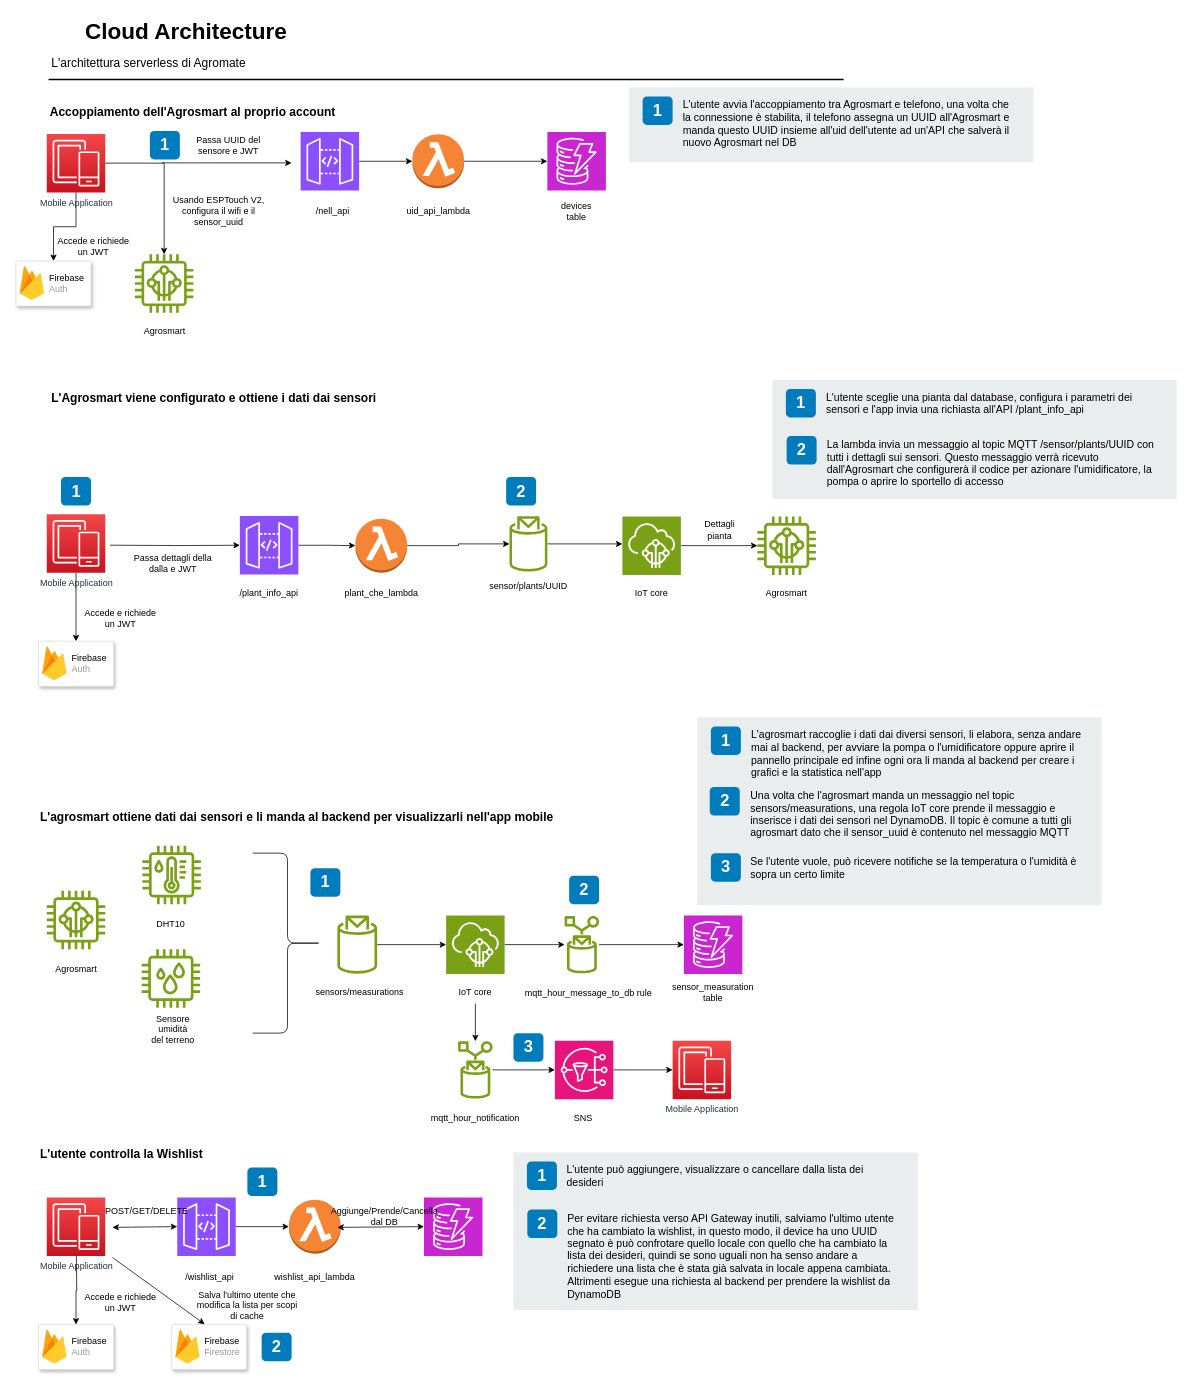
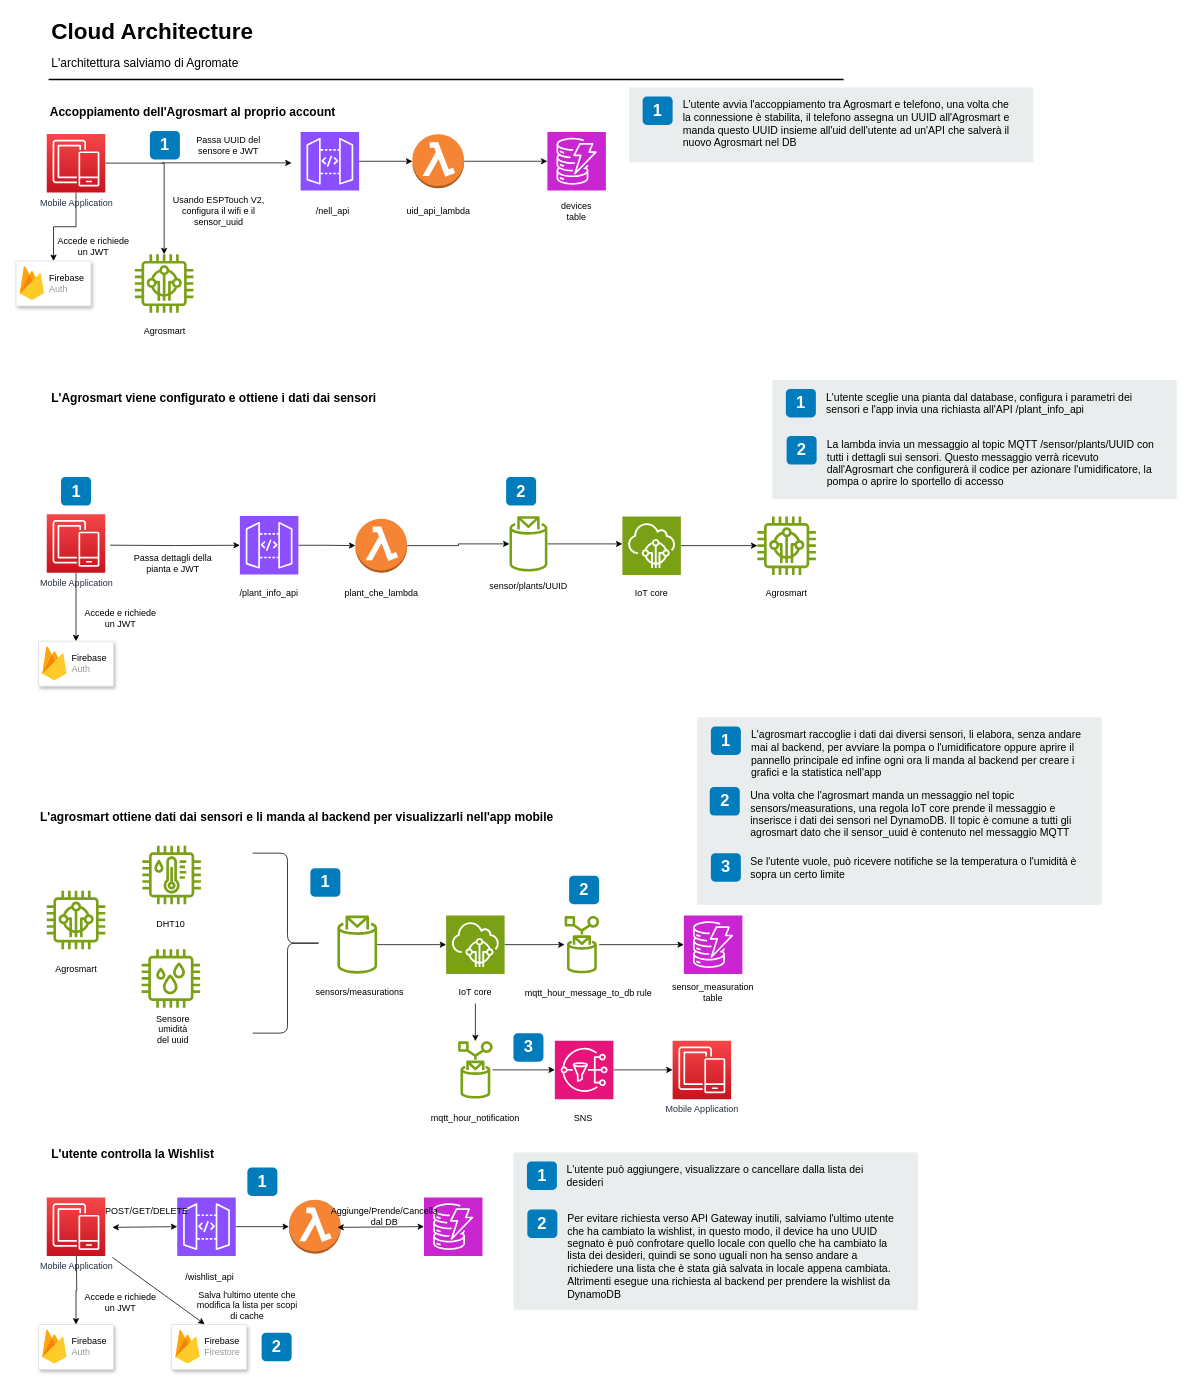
- <mxCell id="6" value="Cloud Architecture" style="text;html=1;resizable=0;points=[];autosize=1;align=left;verticalAlign=top;spacingTop=-4;fontSize=30;fontStyle=1" parent="1" vertex="1"><mxGeometry x="110.5" y="20.5" width="290" height="40" as="geometry" /></mxCell>
+ <mxCell id="6" value="Cloud Architecture" style="text;html=1;resizable=0;points=[];autosize=1;align=left;verticalAlign=top;spacingTop=-4;fontSize=30;fontStyle=1" parent="1" vertex="1"><mxGeometry x="65.5" y="20.5" width="290" height="40" as="geometry" /></mxCell>
- <mxCell id="7" value="L'architettura serverless di Agromate" style="text;html=1;resizable=0;points=[];autosize=1;align=left;verticalAlign=top;spacingTop=-4;fontSize=16;" parent="1" vertex="1"><mxGeometry x="65.5" y="70.5" width="280" height="30" as="geometry" /></mxCell>
+ <mxCell id="7" value="L'architettura salviamo di Agromate" style="text;html=1;resizable=0;points=[];autosize=1;align=left;verticalAlign=top;spacingTop=-4;fontSize=16;" parent="1" vertex="1"><mxGeometry x="65.5" y="70.5" width="280" height="30" as="geometry" /></mxCell>
- <mxCell id="58" value="Dettagli pianta" style="text;html=1;strokeColor=none;fillColor=none;align=center;verticalAlign=middle;whiteSpace=wrap;rounded=0;" parent="1" vertex="1"><mxGeometry x="929" y="691" width="60" height="30" as="geometry" /></mxCell>
- <mxCell id="31" value="Passa dettagli della dalla e JWT" style="text;html=1;strokeColor=none;fillColor=none;align=center;verticalAlign=middle;whiteSpace=wrap;rounded=0;" parent="1" vertex="1"><mxGeometry x="165" y="736" width="130" height="30" as="geometry" /></mxCell>
+ <mxCell id="31" value="Passa dettagli della pianta e JWT" style="text;html=1;strokeColor=none;fillColor=none;align=center;verticalAlign=middle;whiteSpace=wrap;rounded=0;" parent="1" vertex="1"><mxGeometry x="165" y="736" width="130" height="30" as="geometry" /></mxCell>
- <mxCell id="65" value="Sensore umidità del terreno" style="text;html=1;strokeColor=none;fillColor=none;align=center;verticalAlign=middle;whiteSpace=wrap;rounded=0;" parent="1" vertex="1"><mxGeometry x="200" y="1357" width="60" height="30" as="geometry" /></mxCell>
+ <mxCell id="65" value="Sensore umidità del uuid" style="text;html=1;strokeColor=none;fillColor=none;align=center;verticalAlign=middle;whiteSpace=wrap;rounded=0;" parent="1" vertex="1"><mxGeometry x="200" y="1357" width="60" height="30" as="geometry" /></mxCell>
- <mxCell id="96" value="L'utente controlla la Wishlist" style="text;html=1;resizable=0;points=[];autosize=1;align=left;verticalAlign=top;spacingTop=-4;fontSize=16;fontStyle=1" vertex="1" parent="1"><mxGeometry x="50.5" y="1526" width="240" height="30" as="geometry" /></mxCell>
+ <mxCell id="96" value="L'utente controlla la Wishlist" style="text;html=1;resizable=0;points=[];autosize=1;align=left;verticalAlign=top;spacingTop=-4;fontSize=16;fontStyle=1" vertex="1" parent="1"><mxGeometry x="65.5" y="1526" width="240" height="30" as="geometry" /></mxCell>
- <mxCell id="106" value="&lt;div&gt;wishlist_api_lambda&lt;/div&gt;" style="text;html=1;strokeColor=none;fillColor=none;align=center;verticalAlign=middle;whiteSpace=wrap;rounded=0;" vertex="1" parent="1"><mxGeometry x="389" y="1686.5" width="60" height="30" as="geometry" /></mxCell>
